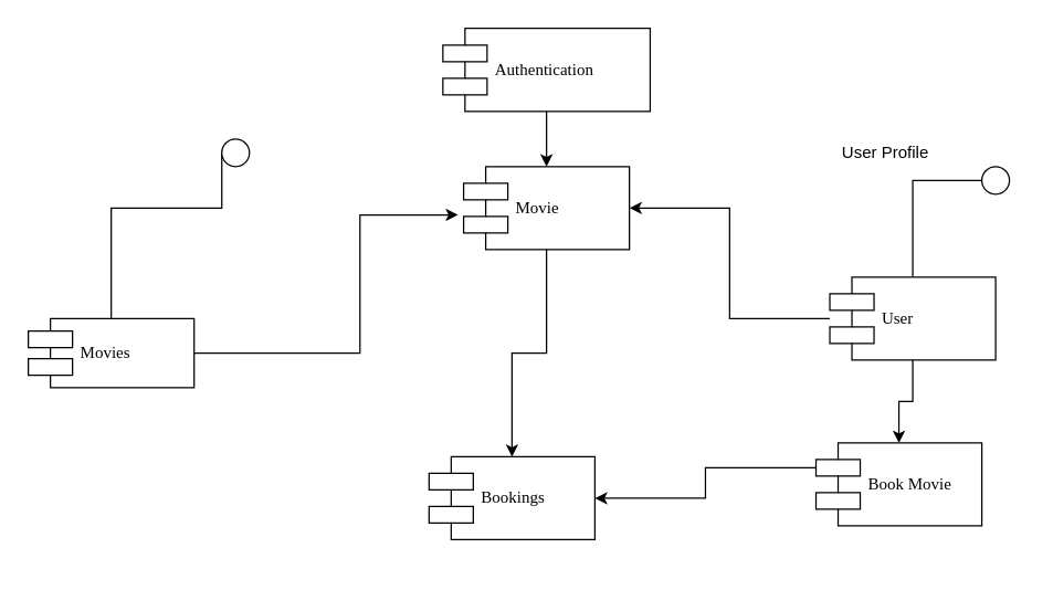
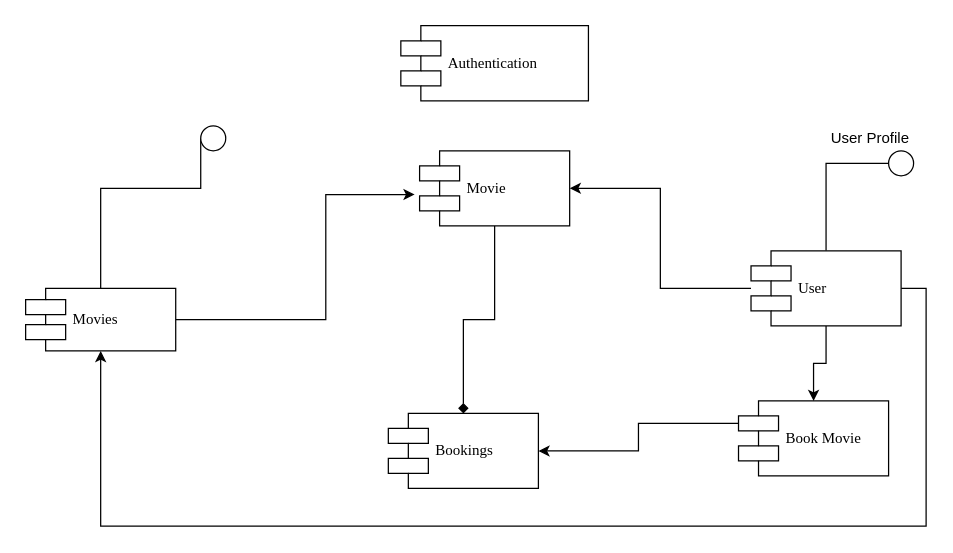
- <mxCell id="9" style="edgeStyle=orthogonalEdgeStyle;rounded=0;orthogonalLoop=1;jettySize=auto;html=1;exitX=0.5;exitY=1;exitDx=0;exitDy=0;entryX=0.5;entryY=0;entryDx=0;entryDy=0;" edge="1" parent="1" source="10" target="3"><mxGeometry relative="1" as="geometry" /></mxCell>
- <mxCell id="19" value="User Profile" style="text;html=1;align=center;verticalAlign=middle;resizable=0;points=[];autosize=1;strokeColor=none;" vertex="1" parent="1"><mxGeometry x="600" y="100" width="80" height="20" as="geometry" /></mxCell>
+ <mxCell id="19" value="User Profile" style="text;html=1;align=center;verticalAlign=middle;resizable=0;points=[];autosize=1;strokeColor=none;" vertex="1" parent="1"><mxGeometry x="655" y="100" width="80" height="20" as="geometry" /></mxCell>
- <mxCell id="2" style="edgeStyle=orthogonalEdgeStyle;rounded=0;orthogonalLoop=1;jettySize=auto;html=1;exitX=0.5;exitY=1;exitDx=0;exitDy=0;endArrow=classic;endFill=1;strokeColor=#000000;" edge="1" parent="1" source="3" target="13"><mxGeometry relative="1" as="geometry" /></mxCell>
+ <mxCell id="2" style="edgeStyle=orthogonalEdgeStyle;rounded=0;orthogonalLoop=1;jettySize=auto;html=1;exitX=0.5;exitY=1;exitDx=0;exitDy=0;endArrow=diamond;endFill=1;strokeColor=#000000;" edge="1" parent="1" source="3" target="13"><mxGeometry relative="1" as="geometry" /></mxCell>
+ <mxCell id="7" style="edgeStyle=orthogonalEdgeStyle;rounded=0;orthogonalLoop=1;jettySize=auto;html=1;exitX=1;exitY=0.5;exitDx=0;exitDy=0;entryX=0.5;entryY=1;entryDx=0;entryDy=0;endArrow=classic;endFill=1;strokeColor=#000000;" edge="1" parent="1" source="8" target="16"><mxGeometry relative="1" as="geometry"><Array as="points"><mxPoint x="740" y="230" /><mxPoint x="740" y="420" /><mxPoint x="80" y="420" /></Array></mxGeometry></mxCell>
